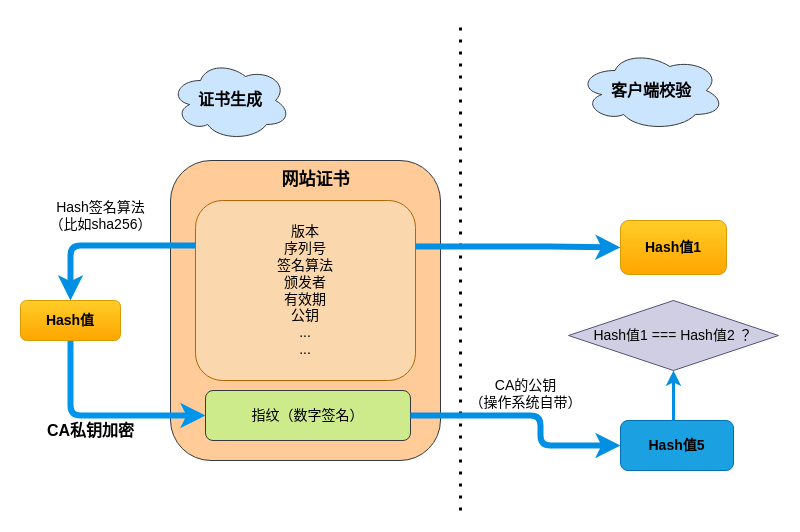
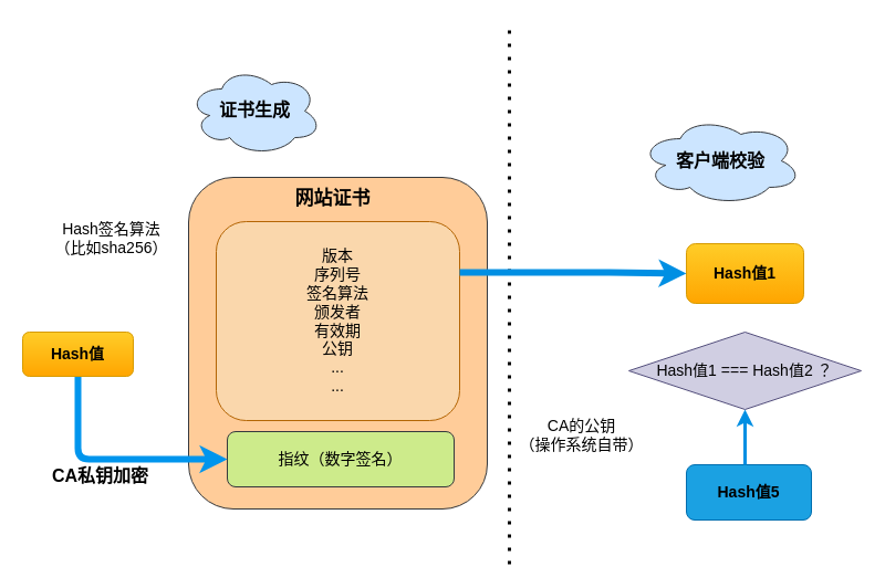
- <mxCell id="15" value="&lt;font color=&quot;#000000&quot; style=&quot;font-size: 16px&quot;&gt;&lt;b&gt;客户端校验&lt;/b&gt;&lt;/font&gt;" style="ellipse;shape=cloud;whiteSpace=wrap;html=1;fillColor=#cce5ff;strokeColor=#36393d;" vertex="1" parent="1"><mxGeometry x="578" y="50" width="146" height="80" as="geometry" /></mxCell>
+ <mxCell id="15" value="&lt;font color=&quot;#000000&quot; style=&quot;font-size: 16px&quot;&gt;&lt;b&gt;客户端校验&lt;/b&gt;&lt;/font&gt;" style="ellipse;shape=cloud;whiteSpace=wrap;html=1;fillColor=#cce5ff;strokeColor=#36393d;" vertex="1" parent="1"><mxGeometry x="578" y="105" width="146" height="80" as="geometry" /></mxCell>
- <mxCell id="5" value="&lt;b style=&quot;font-size: 17px&quot;&gt;&lt;font color=&quot;#000000&quot;&gt;&lt;font style=&quot;font-size: 17px&quot;&gt;网站&lt;/font&gt;&lt;font style=&quot;font-size: 17px&quot;&gt;证书&lt;/font&gt;&lt;/font&gt;&lt;/b&gt;" style="text;html=1;align=center;verticalAlign=middle;resizable=0;points=[];autosize=1;strokeColor=none;" vertex="1" parent="1"><mxGeometry x="275" y="170" width="80" height="20" as="geometry" /></mxCell>
+ <mxCell id="5" value="&lt;b style=&quot;font-size: 17px&quot;&gt;&lt;font color=&quot;#000000&quot;&gt;&lt;font style=&quot;font-size: 17px&quot;&gt;网站&lt;/font&gt;&lt;font style=&quot;font-size: 17px&quot;&gt;证书&lt;/font&gt;&lt;/font&gt;&lt;/b&gt;" style="text;html=1;align=center;verticalAlign=middle;resizable=0;points=[];autosize=1;strokeColor=none;" vertex="1" parent="1"><mxGeometry x="260" y="170" width="80" height="20" as="geometry" /></mxCell>
- <mxCell id="9" value="" style="edgeStyle=segmentEdgeStyle;endArrow=classic;html=1;strokeWidth=6;exitX=0;exitY=0.25;exitDx=0;exitDy=0;entryX=0.5;entryY=0;entryDx=0;entryDy=0;fillColor=#1ba1e2;strokeColor=#008FE3;" edge="1" parent="1" source="4" target="10"><mxGeometry width="50" height="50" relative="1" as="geometry"><mxPoint x="240" y="310" as="sourcePoint" /><mxPoint x="70" y="290" as="targetPoint" /><Array as="points"><mxPoint x="70" y="245" /></Array></mxGeometry></mxCell>
- <mxCell id="17" value="" style="edgeStyle=segmentEdgeStyle;endArrow=classic;html=1;strokeWidth=6;fillColor=#1ba1e2;strokeColor=#008FE3;entryX=0;entryY=0.5;entryDx=0;entryDy=0;exitX=1;exitY=0.5;exitDx=0;exitDy=0;" edge="1" parent="1" source="3" target="13"><mxGeometry width="50" height="50" relative="1" as="geometry"><mxPoint x="430" y="416" as="sourcePoint" /><mxPoint x="610" y="415.5" as="targetPoint" /><Array as="points"><mxPoint x="540" y="415" /><mxPoint x="540" y="445" /></Array></mxGeometry></mxCell>
